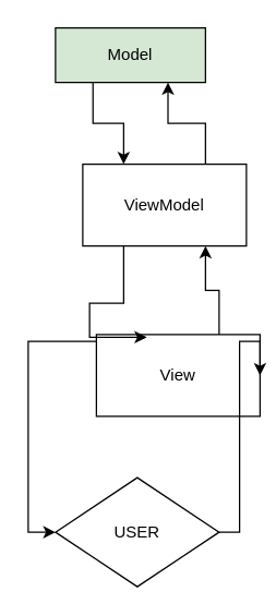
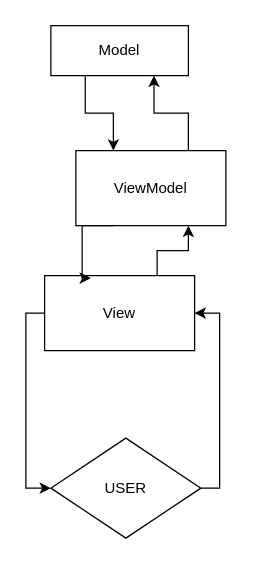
- <mxCell id="3" value="Model" style="rounded=0;whiteSpace=wrap;html=1;fillColor=#d5e8d4;" vertex="1" parent="1"><mxGeometry x="40" y="20" width="110" height="40" as="geometry" /></mxCell>
+ <mxCell id="3" value="Model" style="rounded=0;whiteSpace=wrap;html=1;" vertex="1" parent="1"><mxGeometry x="40" y="20" width="110" height="40" as="geometry" /></mxCell>
- <mxCell id="6" value="View" style="rounded=0;whiteSpace=wrap;html=1;" vertex="1" parent="1"><mxGeometry x="70" y="245" width="120" height="60" as="geometry" /></mxCell>
+ <mxCell id="6" value="View" style="rounded=0;whiteSpace=wrap;html=1;" vertex="1" parent="1"><mxGeometry x="35" y="220" width="120" height="60" as="geometry" /></mxCell>
